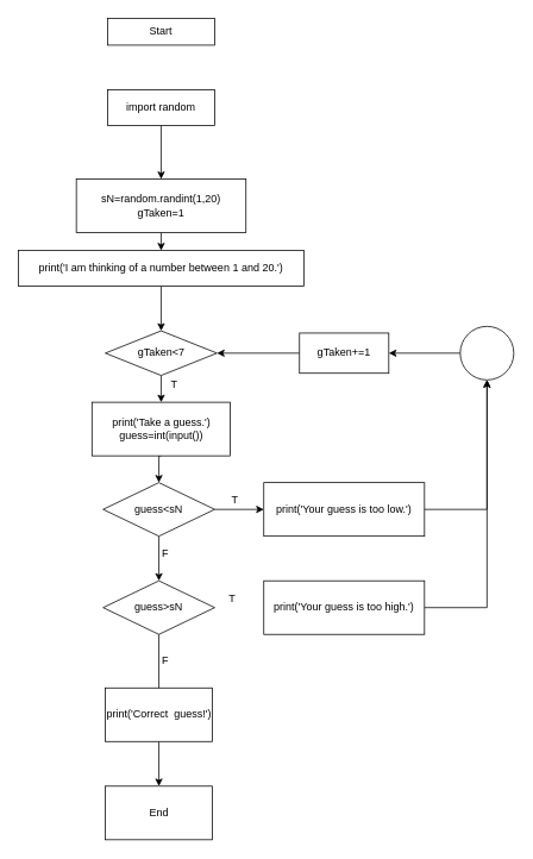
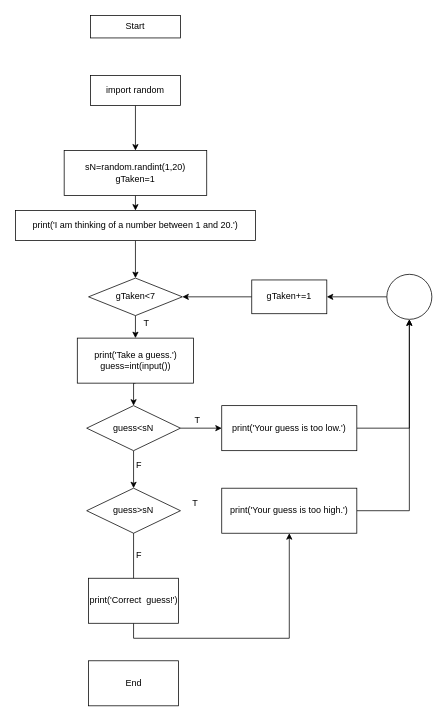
- <mxCell id="18" style="edgeStyle=orthogonalEdgeStyle;rounded=0;orthogonalLoop=1;jettySize=auto;html=1;exitX=0.5;exitY=1;exitDx=0;exitDy=0;entryX=0.5;entryY=0;entryDx=0;entryDy=0;startArrow=none;" edge="1" parent="1" source="32" target="22"><mxGeometry relative="1" as="geometry" /></mxCell>
+ <mxCell id="18" style="edgeStyle=orthogonalEdgeStyle;rounded=0;orthogonalLoop=1;jettySize=auto;html=1;exitX=0.5;exitY=1;exitDx=0;exitDy=0;startArrow=none;" edge="1" parent="1" source="32" target="21"><mxGeometry relative="1" as="geometry" /></mxCell>
